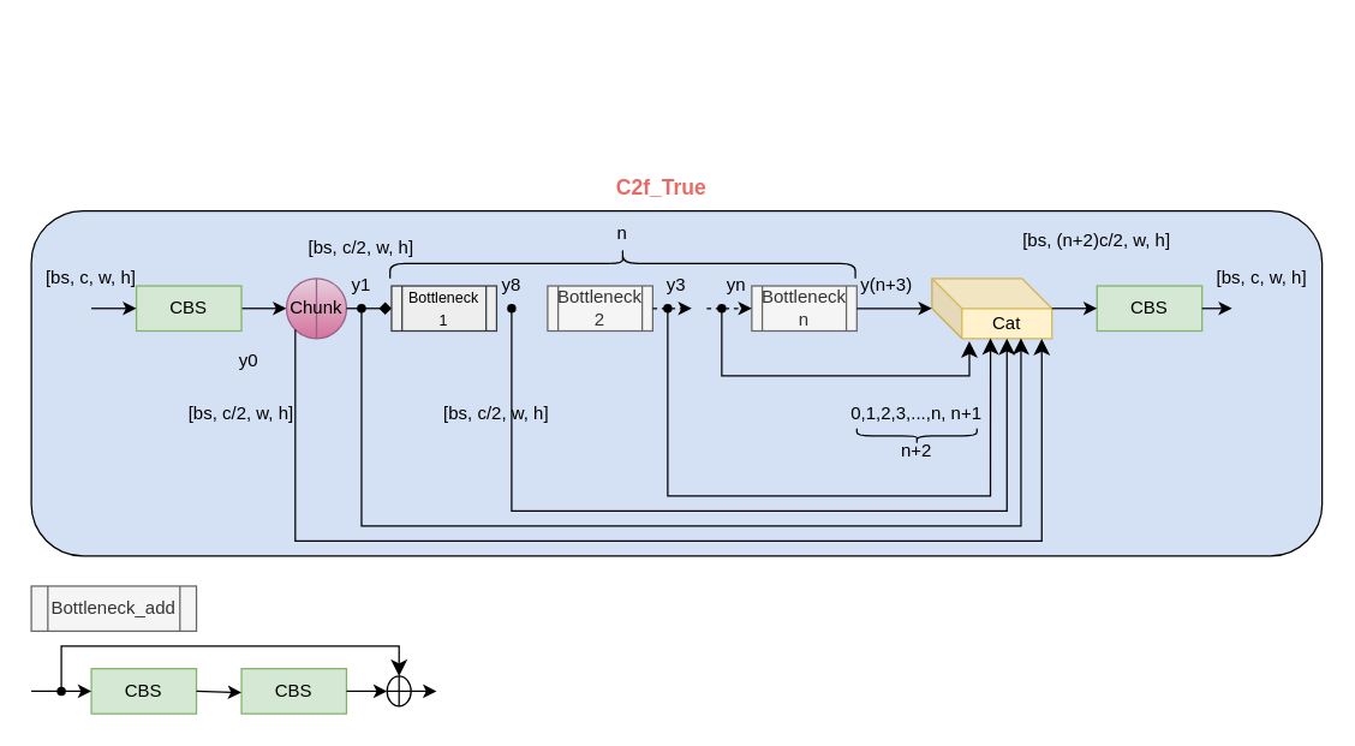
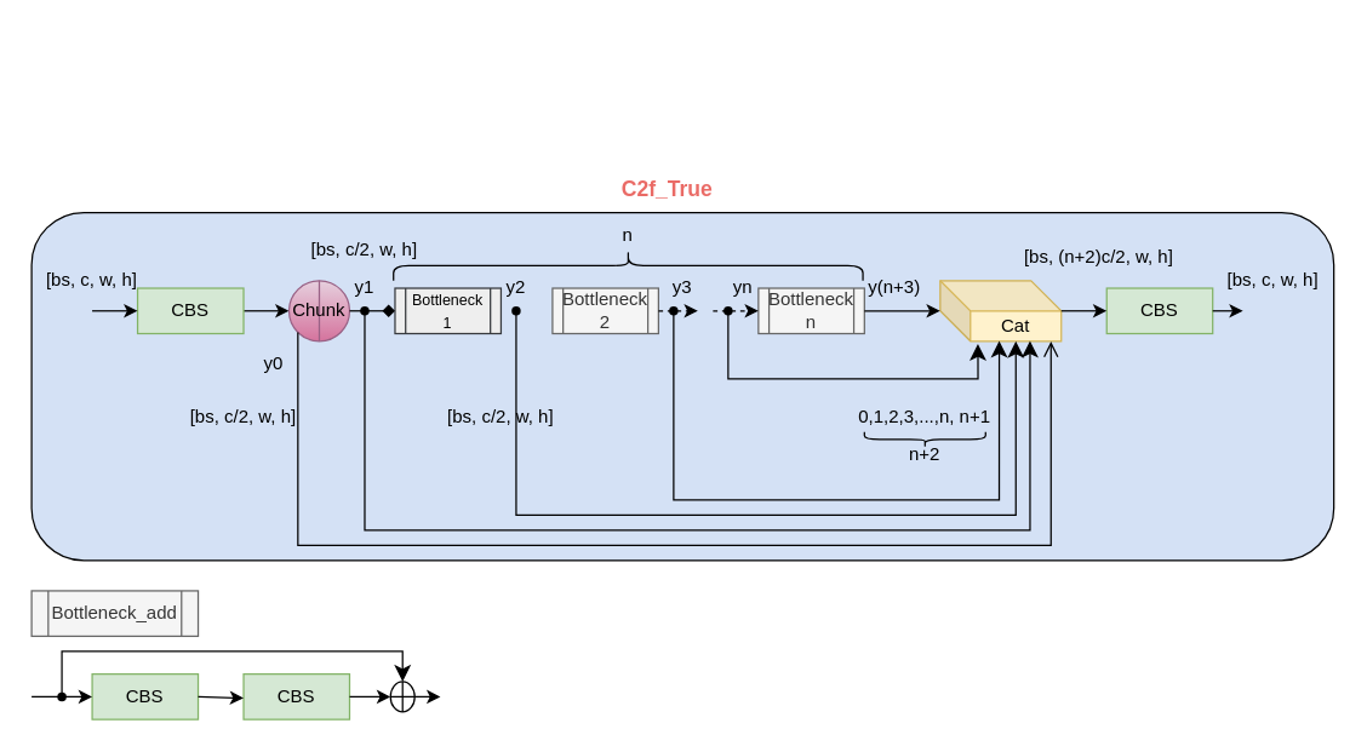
- <mxCell id="43" value="[bs, (n+2)c/2, w, h]" style="text;strokeColor=none;align=center;fillColor=none;html=1;verticalAlign=middle;whiteSpace=wrap;rounded=0;" vertex="1" parent="1"><mxGeometry x="675" y="145" width="110" height="30" as="geometry" /></mxCell>
+ <mxCell id="43" value="[bs, (n+2)c/2, w, h]" style="text;strokeColor=none;align=center;fillColor=none;html=1;verticalAlign=middle;whiteSpace=wrap;rounded=0;" vertex="1" parent="1"><mxGeometry x="670" y="155" width="110" height="30" as="geometry" /></mxCell>
- <mxCell id="21" value="y8" style="text;strokeColor=none;align=center;fillColor=none;html=1;verticalAlign=middle;whiteSpace=wrap;rounded=0;" vertex="1" parent="1"><mxGeometry x="330" y="180" width="20" height="20" as="geometry" /></mxCell>
+ <mxCell id="21" value="y2" style="text;strokeColor=none;align=center;fillColor=none;html=1;verticalAlign=middle;whiteSpace=wrap;rounded=0;" vertex="1" parent="1"><mxGeometry x="330" y="180" width="20" height="20" as="geometry" /></mxCell>
- <mxCell id="14" value="" style="edgeStyle=elbowEdgeStyle;elbow=horizontal;endArrow=classic;html=1;curved=0;rounded=0;endSize=8;startSize=8;entryX=0.915;entryY=1.005;entryDx=0;entryDy=0;entryPerimeter=0;exitX=0;exitY=1;exitDx=0;exitDy=0;" edge="1" parent="1" source="6" target="10"><mxGeometry width="50" height="50" relative="1" as="geometry"><mxPoint x="424" y="344" as="sourcePoint" /><mxPoint x="700" y="240" as="targetPoint" /><Array as="points"><mxPoint x="450" y="360" /></Array></mxGeometry></mxCell>
+ <mxCell id="14" value="" style="edgeStyle=elbowEdgeStyle;elbow=horizontal;endArrow=open;html=1;curved=0;rounded=0;endSize=8;startSize=8;entryX=0.915;entryY=1.005;entryDx=0;entryDy=0;entryPerimeter=0;exitX=0;exitY=1;exitDx=0;exitDy=0;" edge="1" parent="1" source="6" target="10"><mxGeometry width="50" height="50" relative="1" as="geometry"><mxPoint x="424" y="344" as="sourcePoint" /><mxPoint x="700" y="240" as="targetPoint" /><Array as="points"><mxPoint x="450" y="360" /></Array></mxGeometry></mxCell>
- <mxCell id="17" value="y0" style="text;strokeColor=none;align=center;fillColor=none;html=1;verticalAlign=middle;whiteSpace=wrap;rounded=0;" vertex="1" parent="1"><mxGeometry x="155" y="230" width="20" height="20" as="geometry" /></mxCell>
+ <mxCell id="17" value="y0" style="text;strokeColor=none;align=center;fillColor=none;html=1;verticalAlign=middle;whiteSpace=wrap;rounded=0;" vertex="1" parent="1"><mxGeometry x="170" y="230" width="20" height="20" as="geometry" /></mxCell>
